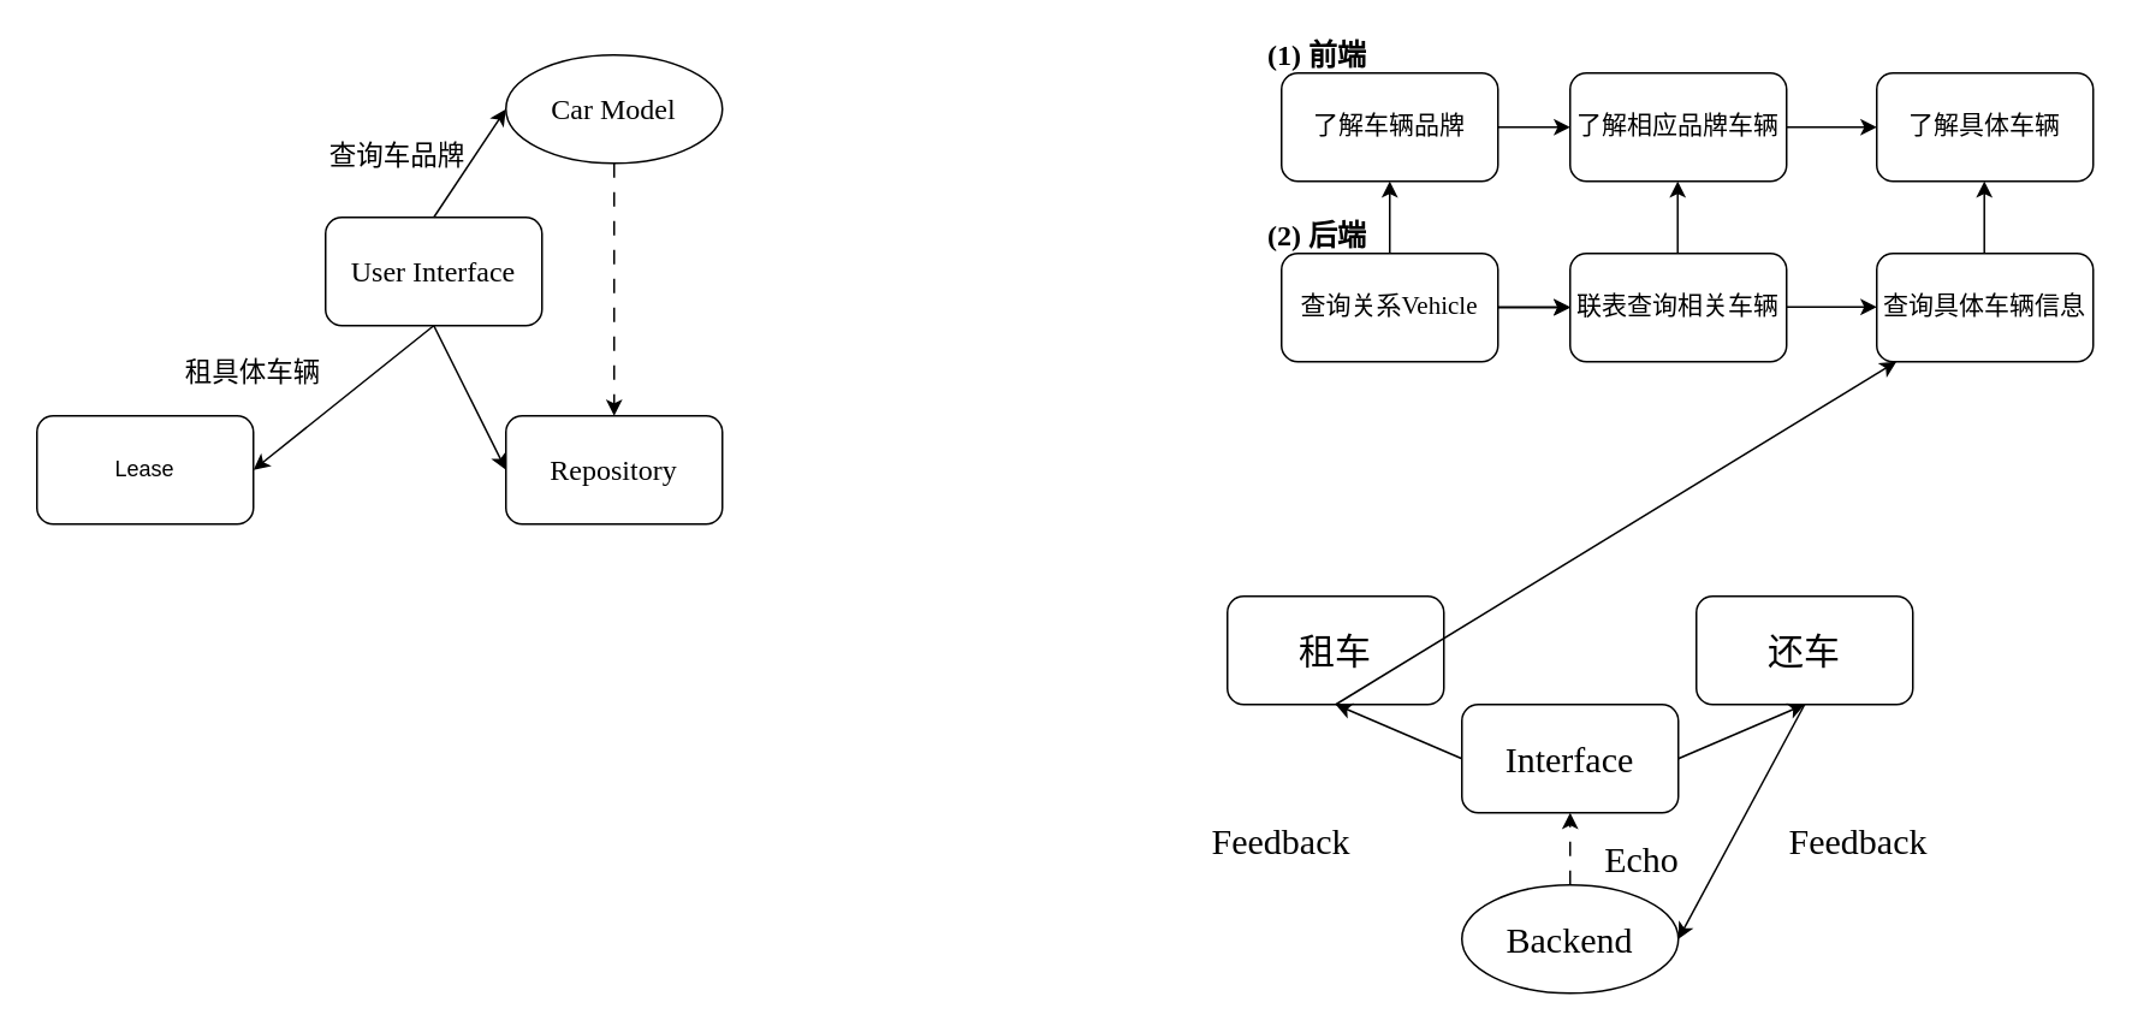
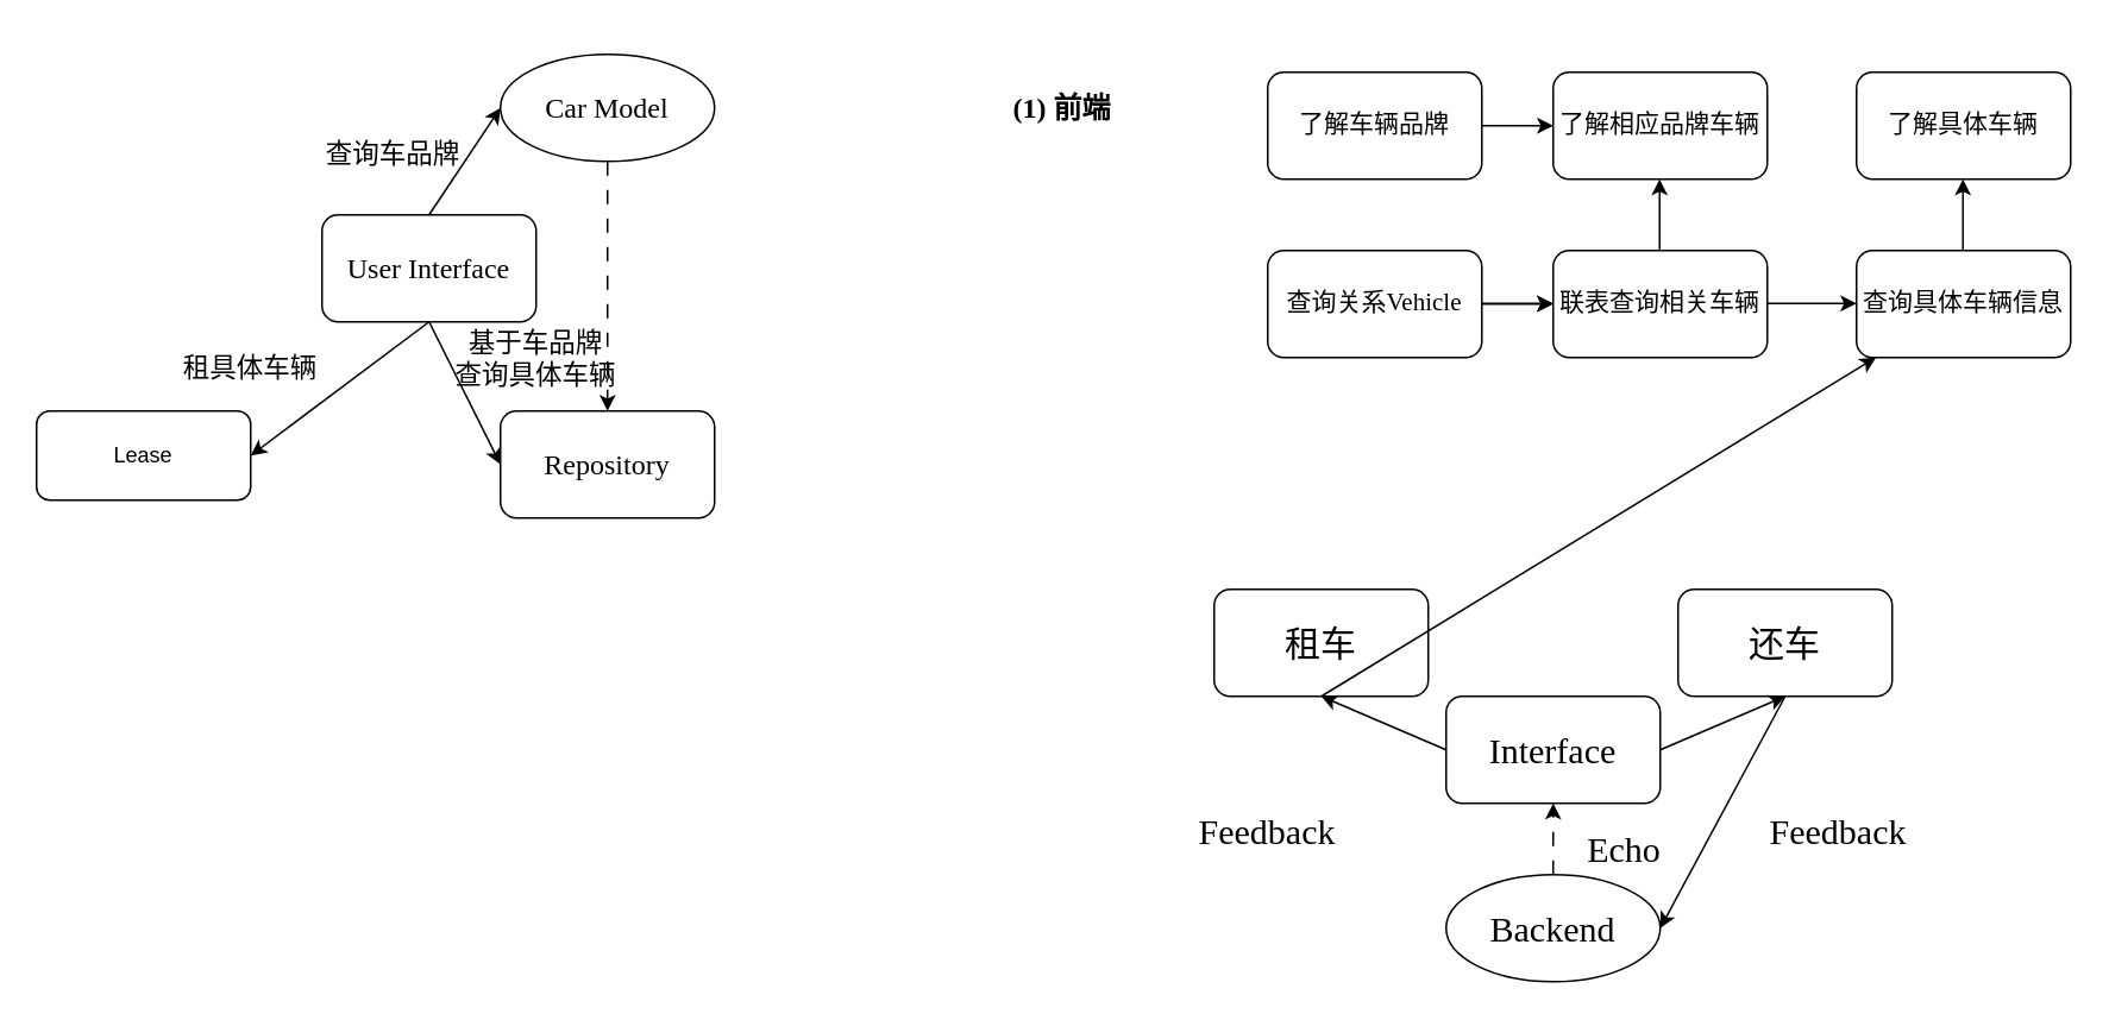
- <mxCell id="16" value="&lt;font style=&quot;font-size: 16px;&quot; face=&quot;Times New Roman&quot;&gt;&lt;b&gt;(1) 前端&lt;/b&gt;&lt;/font&gt;" style="text;html=1;align=center;verticalAlign=middle;whiteSpace=wrap;rounded=0;" parent="1" vertex="1"><mxGeometry x="680" y="20" width="100" height="20" as="geometry" /></mxCell>
+ <mxCell id="16" value="&lt;font style=&quot;font-size: 16px;&quot; face=&quot;Times New Roman&quot;&gt;&lt;b&gt;(1) 前端&lt;/b&gt;&lt;/font&gt;" style="text;html=1;align=center;verticalAlign=middle;whiteSpace=wrap;rounded=0;" parent="1" vertex="1"><mxGeometry x="545" y="50" width="100" height="20" as="geometry" /></mxCell>
- <mxCell id="18" value="" style="endArrow=classic;html=1;rounded=0;exitX=1;exitY=0.5;exitDx=0;exitDy=0;entryX=0;entryY=0.5;entryDx=0;entryDy=0;" parent="1" source="15" target="17" edge="1"><mxGeometry width="50" height="50" relative="1" as="geometry"><mxPoint x="940" y="190" as="sourcePoint" /><mxPoint x="990" y="140" as="targetPoint" /></mxGeometry></mxCell>
- <mxCell id="26" value="" style="endArrow=classic;html=1;rounded=0;exitX=0.5;exitY=0;exitDx=0;exitDy=0;entryX=0.5;entryY=1;entryDx=0;entryDy=0;" parent="1" source="21" target="13" edge="1"><mxGeometry width="50" height="50" relative="1" as="geometry"><mxPoint x="760" y="130" as="sourcePoint" /><mxPoint x="800" y="130" as="targetPoint" /></mxGeometry></mxCell>
- <mxCell id="19" value="&lt;font style=&quot;font-size: 16px;&quot; face=&quot;Times New Roman&quot;&gt;&lt;b&gt;(2) 后端&lt;/b&gt;&lt;/font&gt;" style="text;html=1;align=center;verticalAlign=middle;whiteSpace=wrap;rounded=0;" parent="1" vertex="1"><mxGeometry x="680" y="120" width="100" height="20" as="geometry" /></mxCell>
+ <mxCell id="9" value="&lt;div&gt;&lt;font style=&quot;font-size: 15px;&quot;&gt;基于车品牌&lt;/font&gt;&lt;/div&gt;&lt;font style=&quot;font-size: 15px;&quot;&gt;查询具体车辆&lt;/font&gt;" style="text;html=1;align=center;verticalAlign=middle;whiteSpace=wrap;rounded=0;" parent="1" vertex="1"><mxGeometry x="250" y="180" width="100" height="40" as="geometry" /></mxCell>
- <mxCell id="10" value="Lease" style="rounded=1;whiteSpace=wrap;html=1;" parent="1" vertex="1"><mxGeometry x="20" y="230" width="120" height="60" as="geometry" /></mxCell>
+ <mxCell id="10" value="Lease" style="rounded=1;whiteSpace=wrap;html=1;" parent="1" vertex="1"><mxGeometry x="20" y="230" width="120" height="50" as="geometry" /></mxCell>
